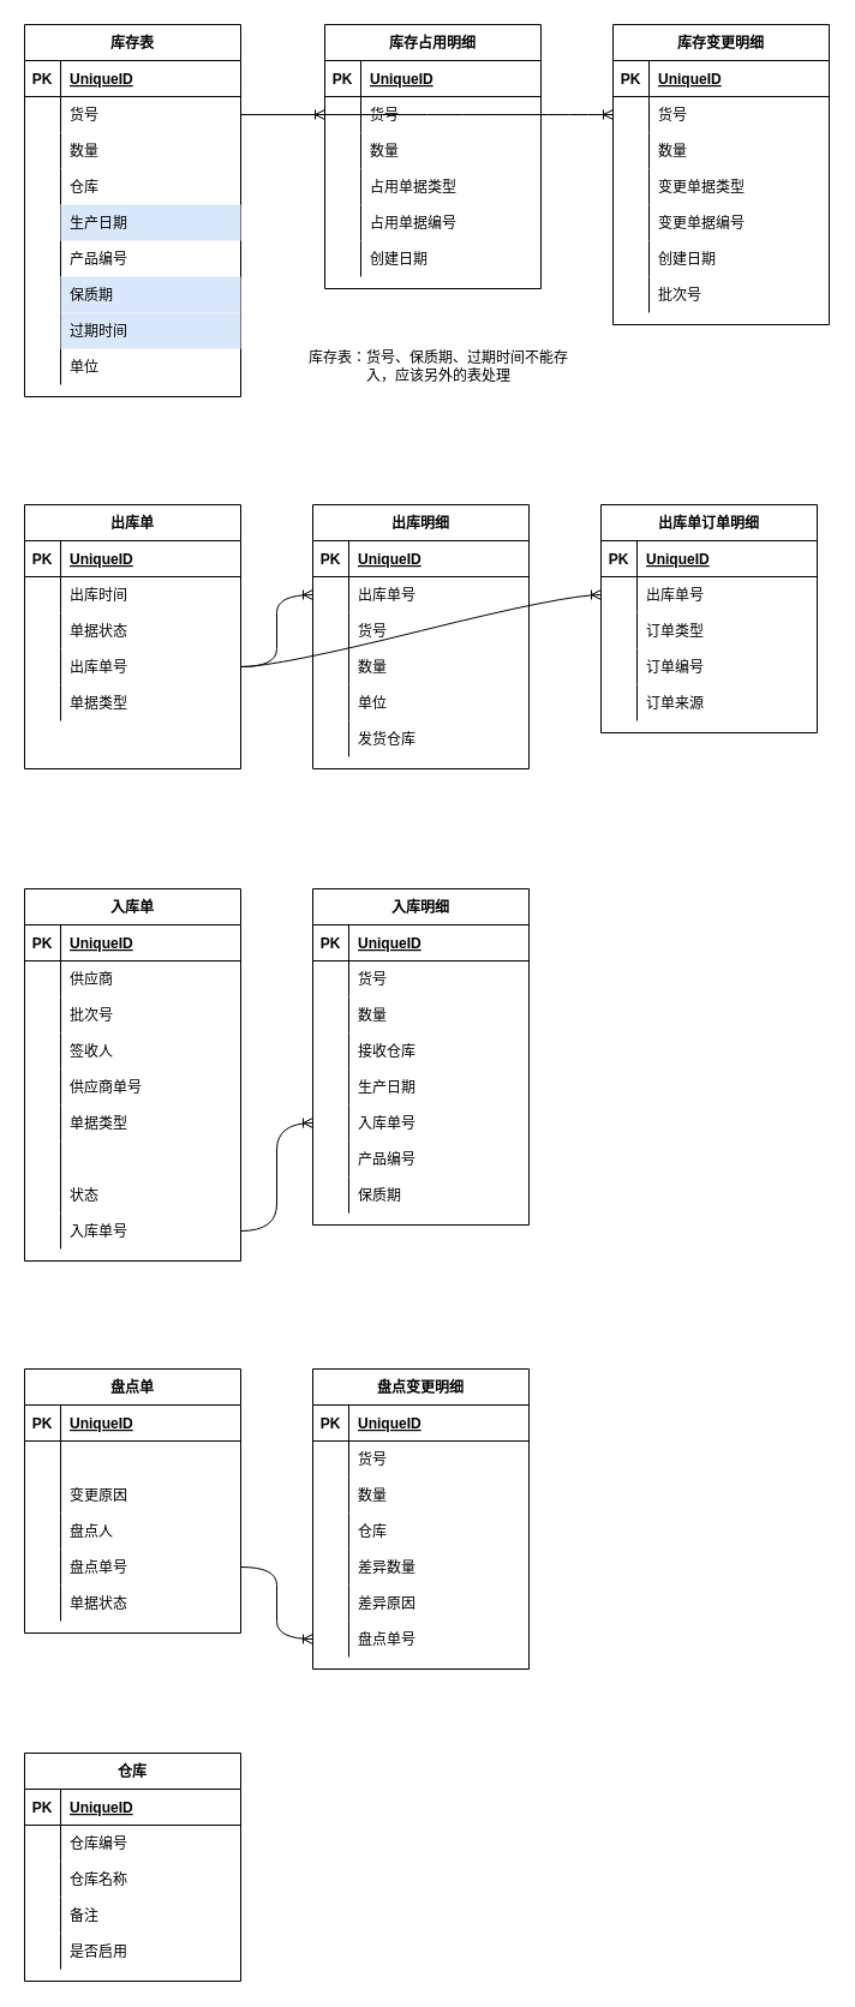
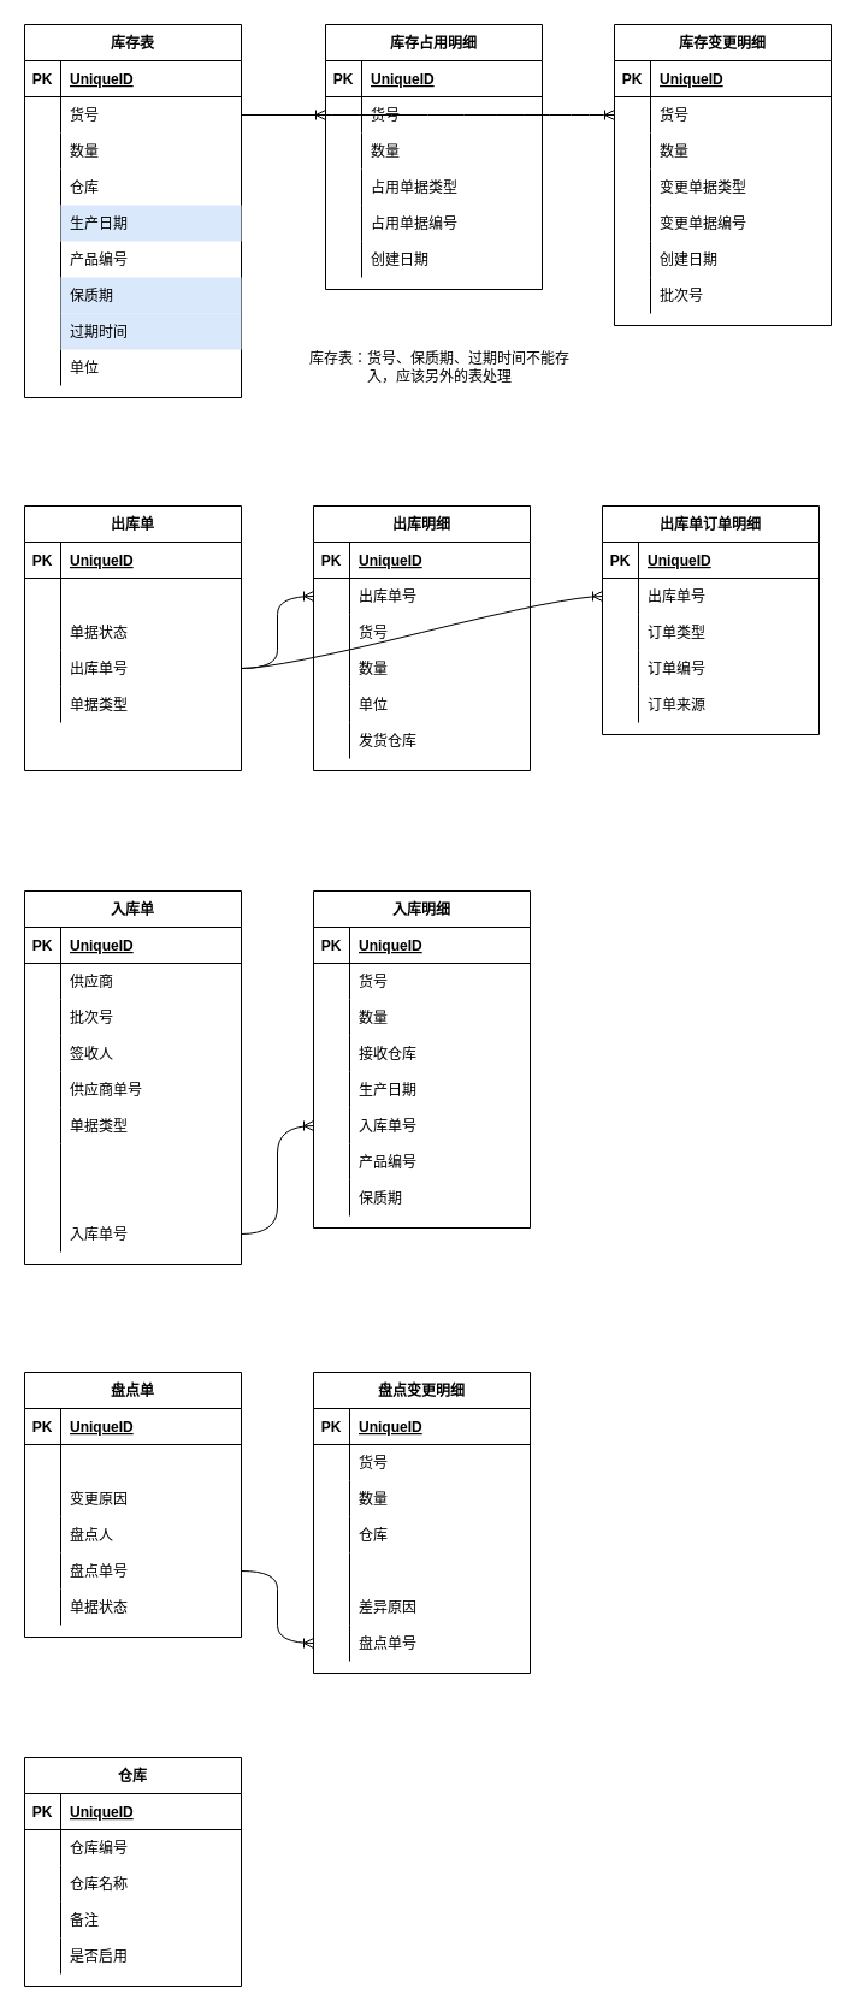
- <mxCell id="129" value="出库时间" style="shape=partialRectangle;connectable=0;fillColor=none;top=0;left=0;bottom=0;right=0;align=left;spacingLeft=6;overflow=hidden;" parent="127" vertex="1"><mxGeometry x="30" width="150" height="30" as="geometry"><mxRectangle width="150" height="30" as="alternateBounds" /></mxGeometry></mxCell>
- <mxCell id="94" value="状态" style="shape=partialRectangle;connectable=0;fillColor=none;top=0;left=0;bottom=0;right=0;align=left;spacingLeft=6;overflow=hidden;" parent="92" vertex="1"><mxGeometry x="30" width="150" height="30" as="geometry"><mxRectangle width="150" height="30" as="alternateBounds" /></mxGeometry></mxCell>
- <mxCell id="229" value="差异数量" style="shape=partialRectangle;connectable=0;fillColor=none;top=0;left=0;bottom=0;right=0;align=left;spacingLeft=6;overflow=hidden;" parent="227" vertex="1"><mxGeometry x="30" width="150" height="30" as="geometry"><mxRectangle width="150" height="30" as="alternateBounds" /></mxGeometry></mxCell>
